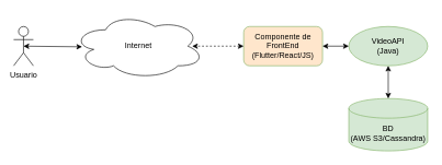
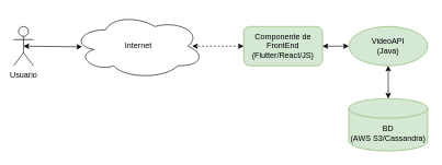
- <mxCell id="4" value="Componente de FrontEnd&lt;br&gt;(Flutter/React/JS)" style="rounded=1;whiteSpace=wrap;html=1;fillColor=#ffe6cc;strokeColor=#82b366;" vertex="1" parent="1"><mxGeometry x="370" y="40" width="120" height="60" as="geometry" /></mxCell>
+ <mxCell id="4" value="Componente de FrontEnd&lt;br&gt;(Flutter/React/JS)" style="rounded=1;whiteSpace=wrap;html=1;fillColor=#d5e8d4;strokeColor=#82b366;" vertex="1" parent="1"><mxGeometry x="370" y="40" width="120" height="60" as="geometry" /></mxCell>
